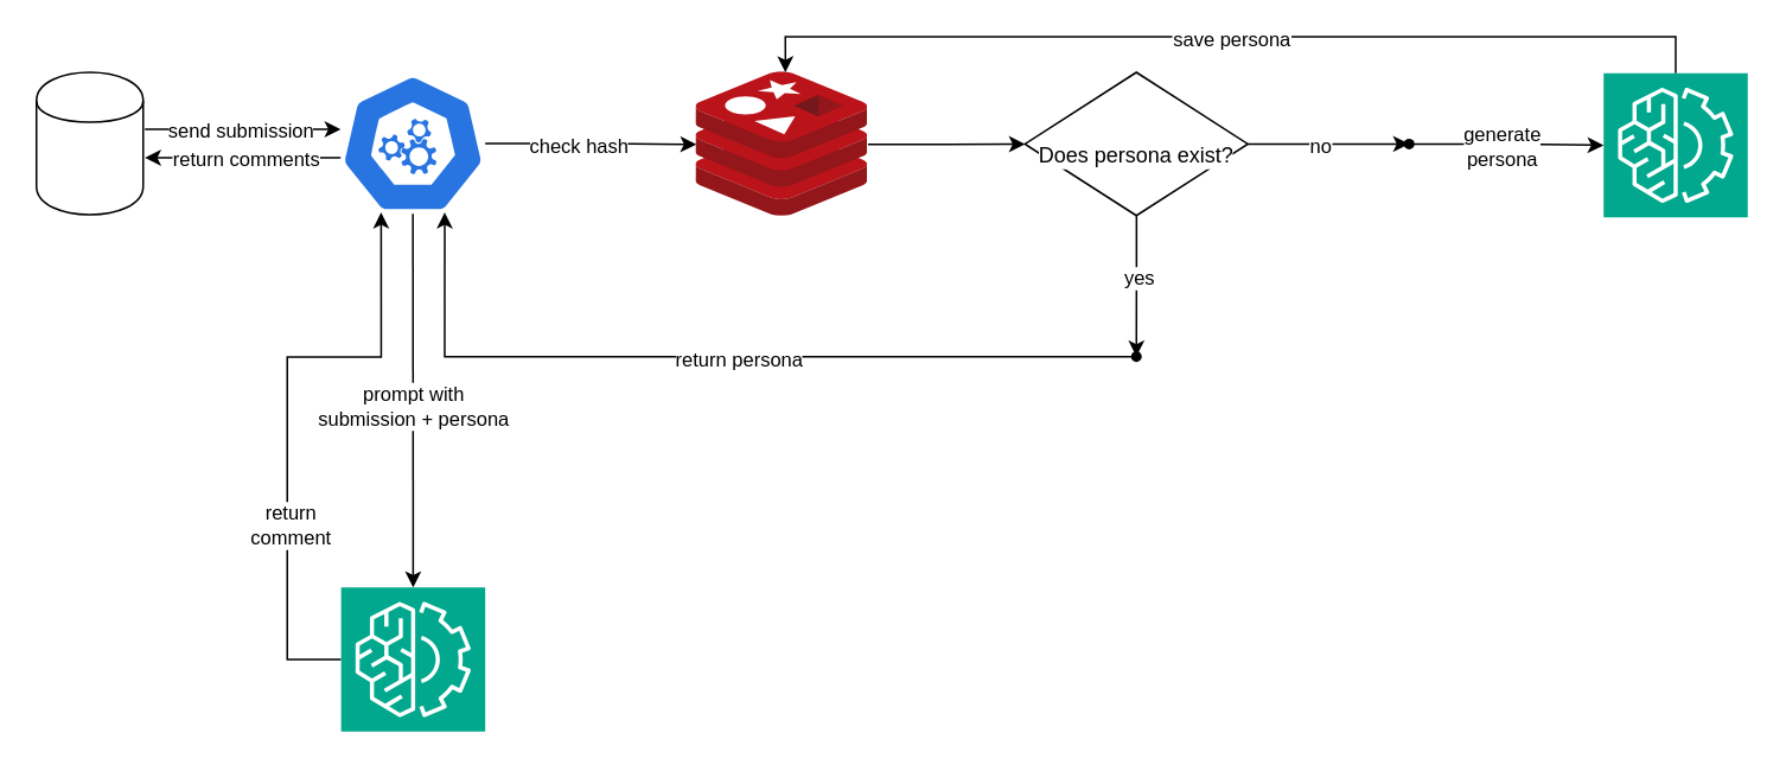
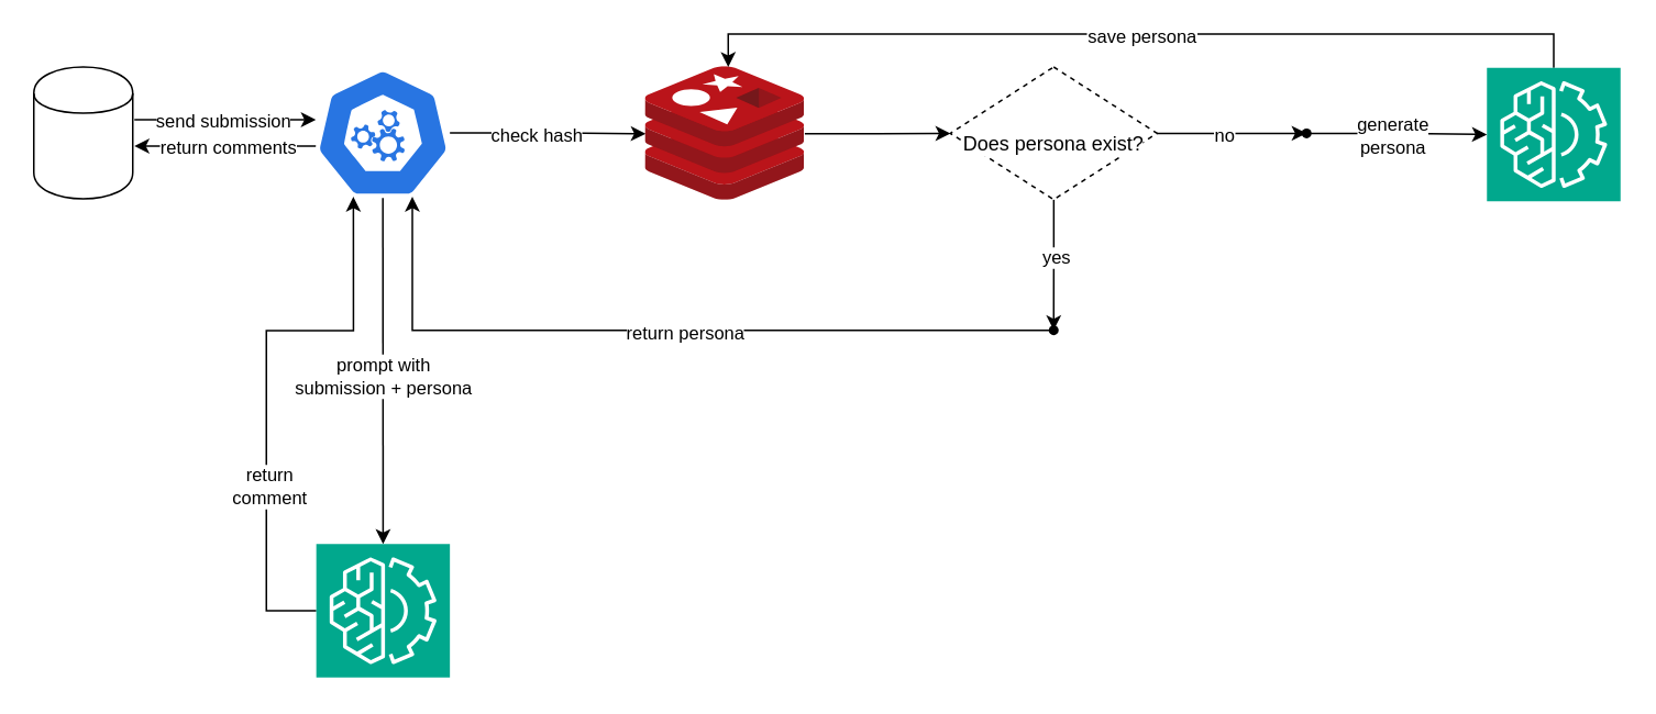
- <mxCell id="19" value="Does persona exist?" style="rhombus;whiteSpace=wrap;html=1;verticalAlign=center;labelBackgroundColor=default;sketch=0;" vertex="1" parent="1"><mxGeometry x="575.65" y="40" width="125.35" height="80.5" as="geometry" /></mxCell>
+ <mxCell id="19" value="Does persona exist?" style="rhombus;whiteSpace=wrap;html=1;verticalAlign=center;labelBackgroundColor=default;sketch=0;dashed=1;" vertex="1" parent="1"><mxGeometry x="575.65" y="40" width="125.35" height="80.5" as="geometry" /></mxCell>
